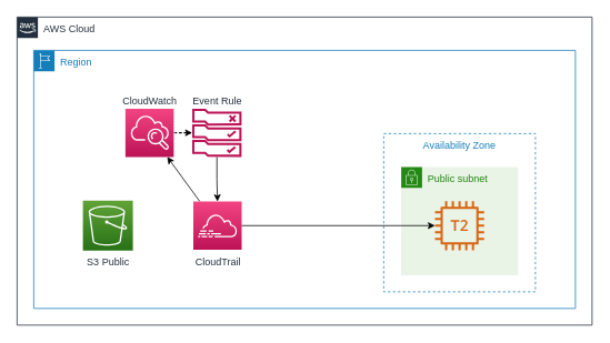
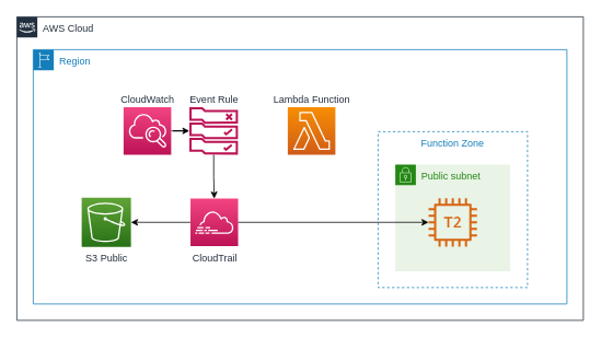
- <mxCell id="4" style="edgeStyle=orthogonalEdgeStyle;rounded=0;orthogonalLoop=1;jettySize=auto;html=1;dashed=1;" edge="1" parent="1" source="5" target="9"><mxGeometry relative="1" as="geometry" /></mxCell>
+ <mxCell id="4" style="edgeStyle=orthogonalEdgeStyle;rounded=0;orthogonalLoop=1;jettySize=auto;html=1;" edge="1" parent="1" source="5" target="9"><mxGeometry relative="1" as="geometry" /></mxCell>
+ <mxCell id="11" value="Lambda Function" style="outlineConnect=0;fontColor=#232F3E;gradientColor=#F78E04;gradientDirection=north;fillColor=#D05C17;strokeColor=#ffffff;dashed=0;verticalLabelPosition=top;verticalAlign=bottom;align=center;html=1;fontSize=12;fontStyle=0;aspect=fixed;shape=mxgraph.aws4.resourceIcon;resIcon=mxgraph.aws4.lambda;labelPosition=center;" vertex="1" parent="1"><mxGeometry x="350" y="130" width="58" height="58" as="geometry" /></mxCell>
- <mxCell id="12" value="Availability Zone" style="fillColor=none;strokeColor=#147EBA;dashed=1;verticalAlign=top;fontStyle=0;fontColor=#147EBA;" vertex="1" parent="1"><mxGeometry x="460" y="160" width="182" height="190" as="geometry" /></mxCell>
+ <mxCell id="12" value="Function Zone" style="fillColor=none;strokeColor=#147EBA;dashed=1;verticalAlign=top;fontStyle=0;fontColor=#147EBA;" vertex="1" parent="1"><mxGeometry x="460" y="160" width="182" height="190" as="geometry" /></mxCell>
- <mxCell id="6" style="rounded=0;orthogonalLoop=1;jettySize=auto;html=1;" edge="1" parent="1" source="7" target="5"><mxGeometry relative="1" as="geometry" /></mxCell>
+ <mxCell id="16" value="" style="endArrow=classic;html=1;" edge="1" parent="1" source="7" target="10"><mxGeometry width="50" height="50" relative="1" as="geometry"><mxPoint x="250" y="300" as="sourcePoint" /><mxPoint x="300" y="250" as="targetPoint" /></mxGeometry></mxCell>
